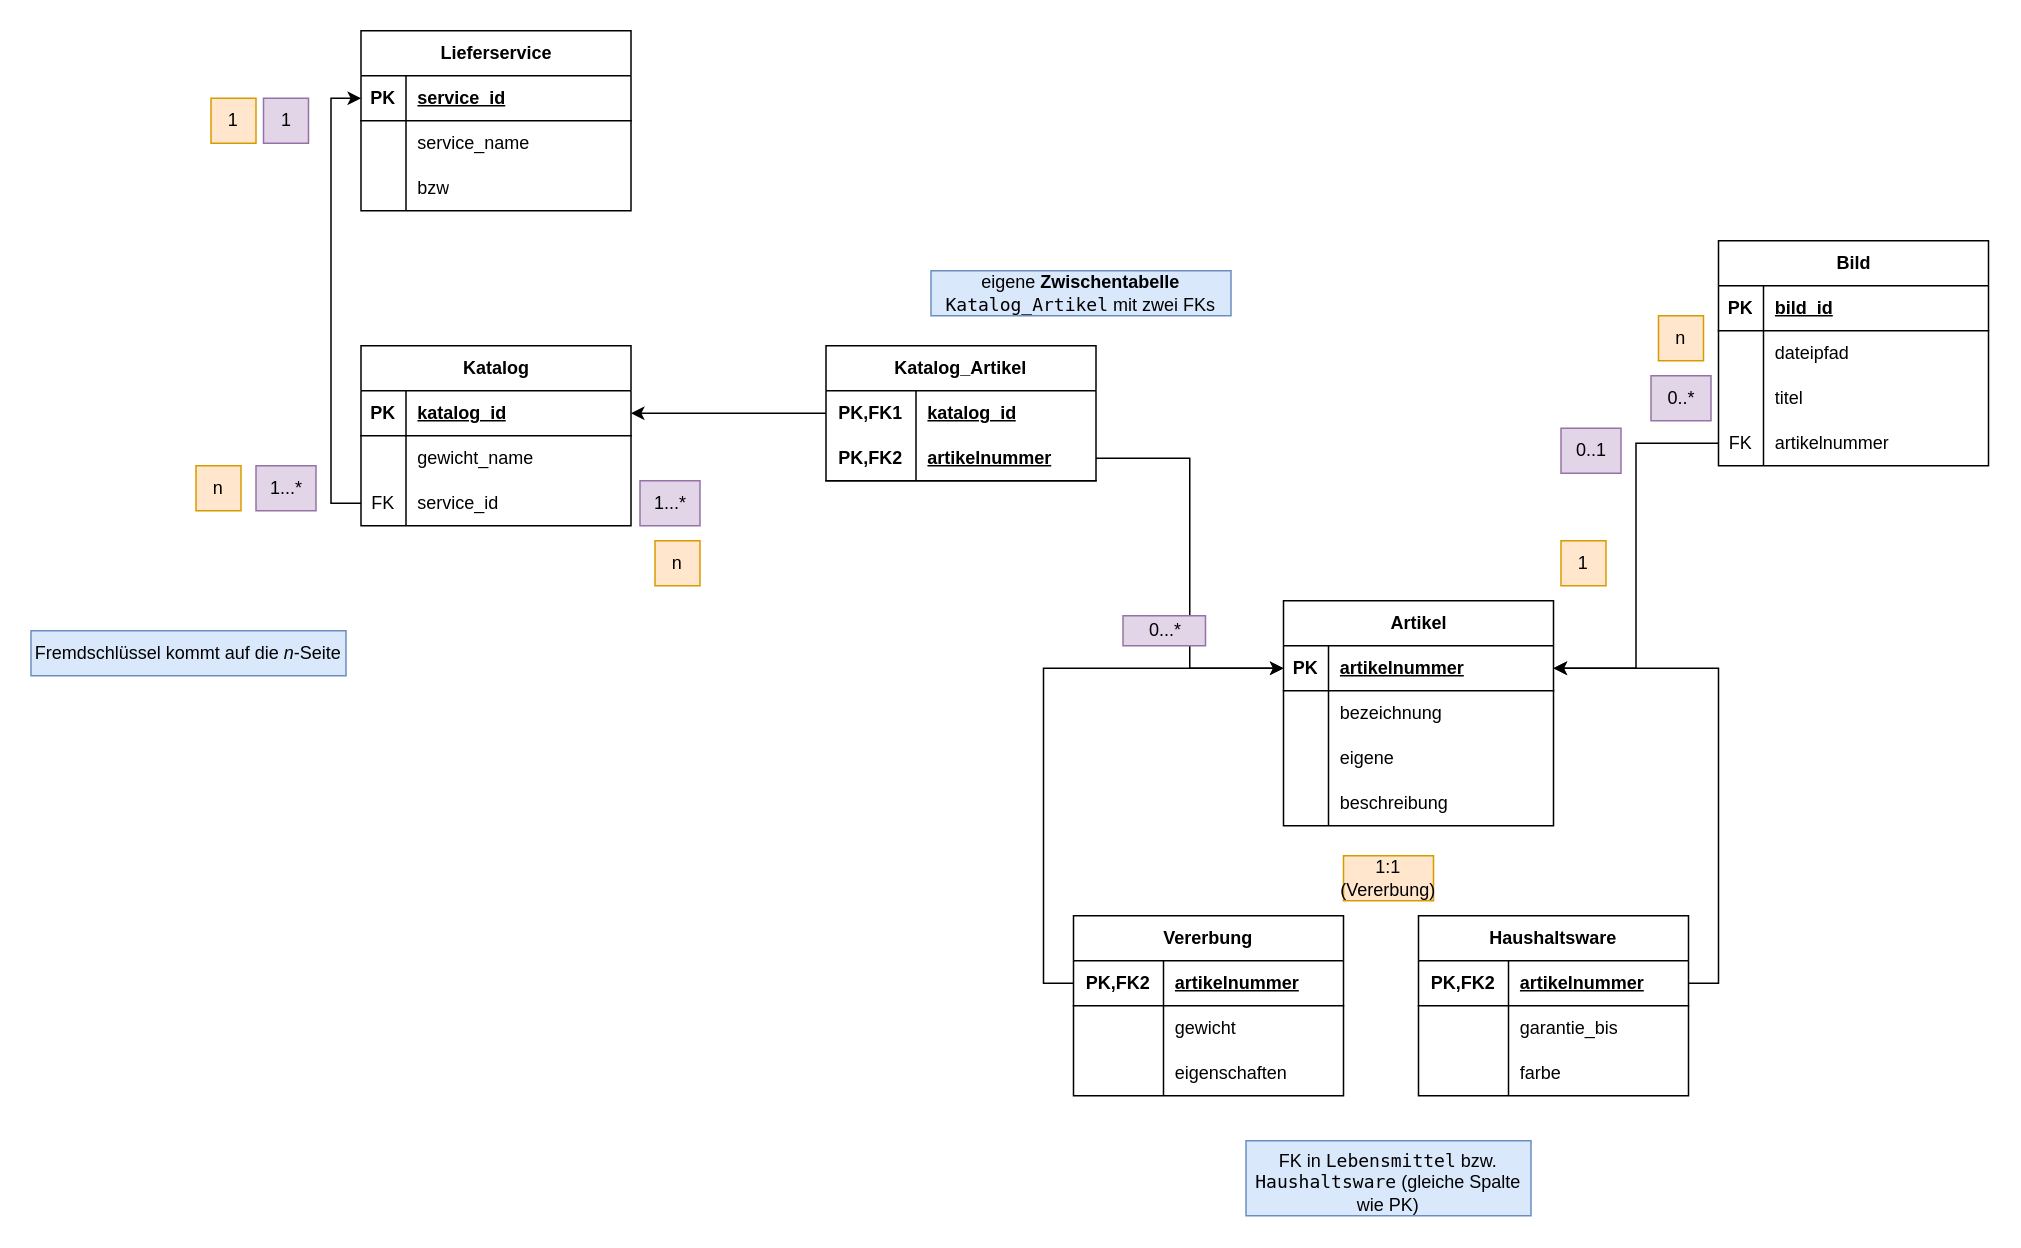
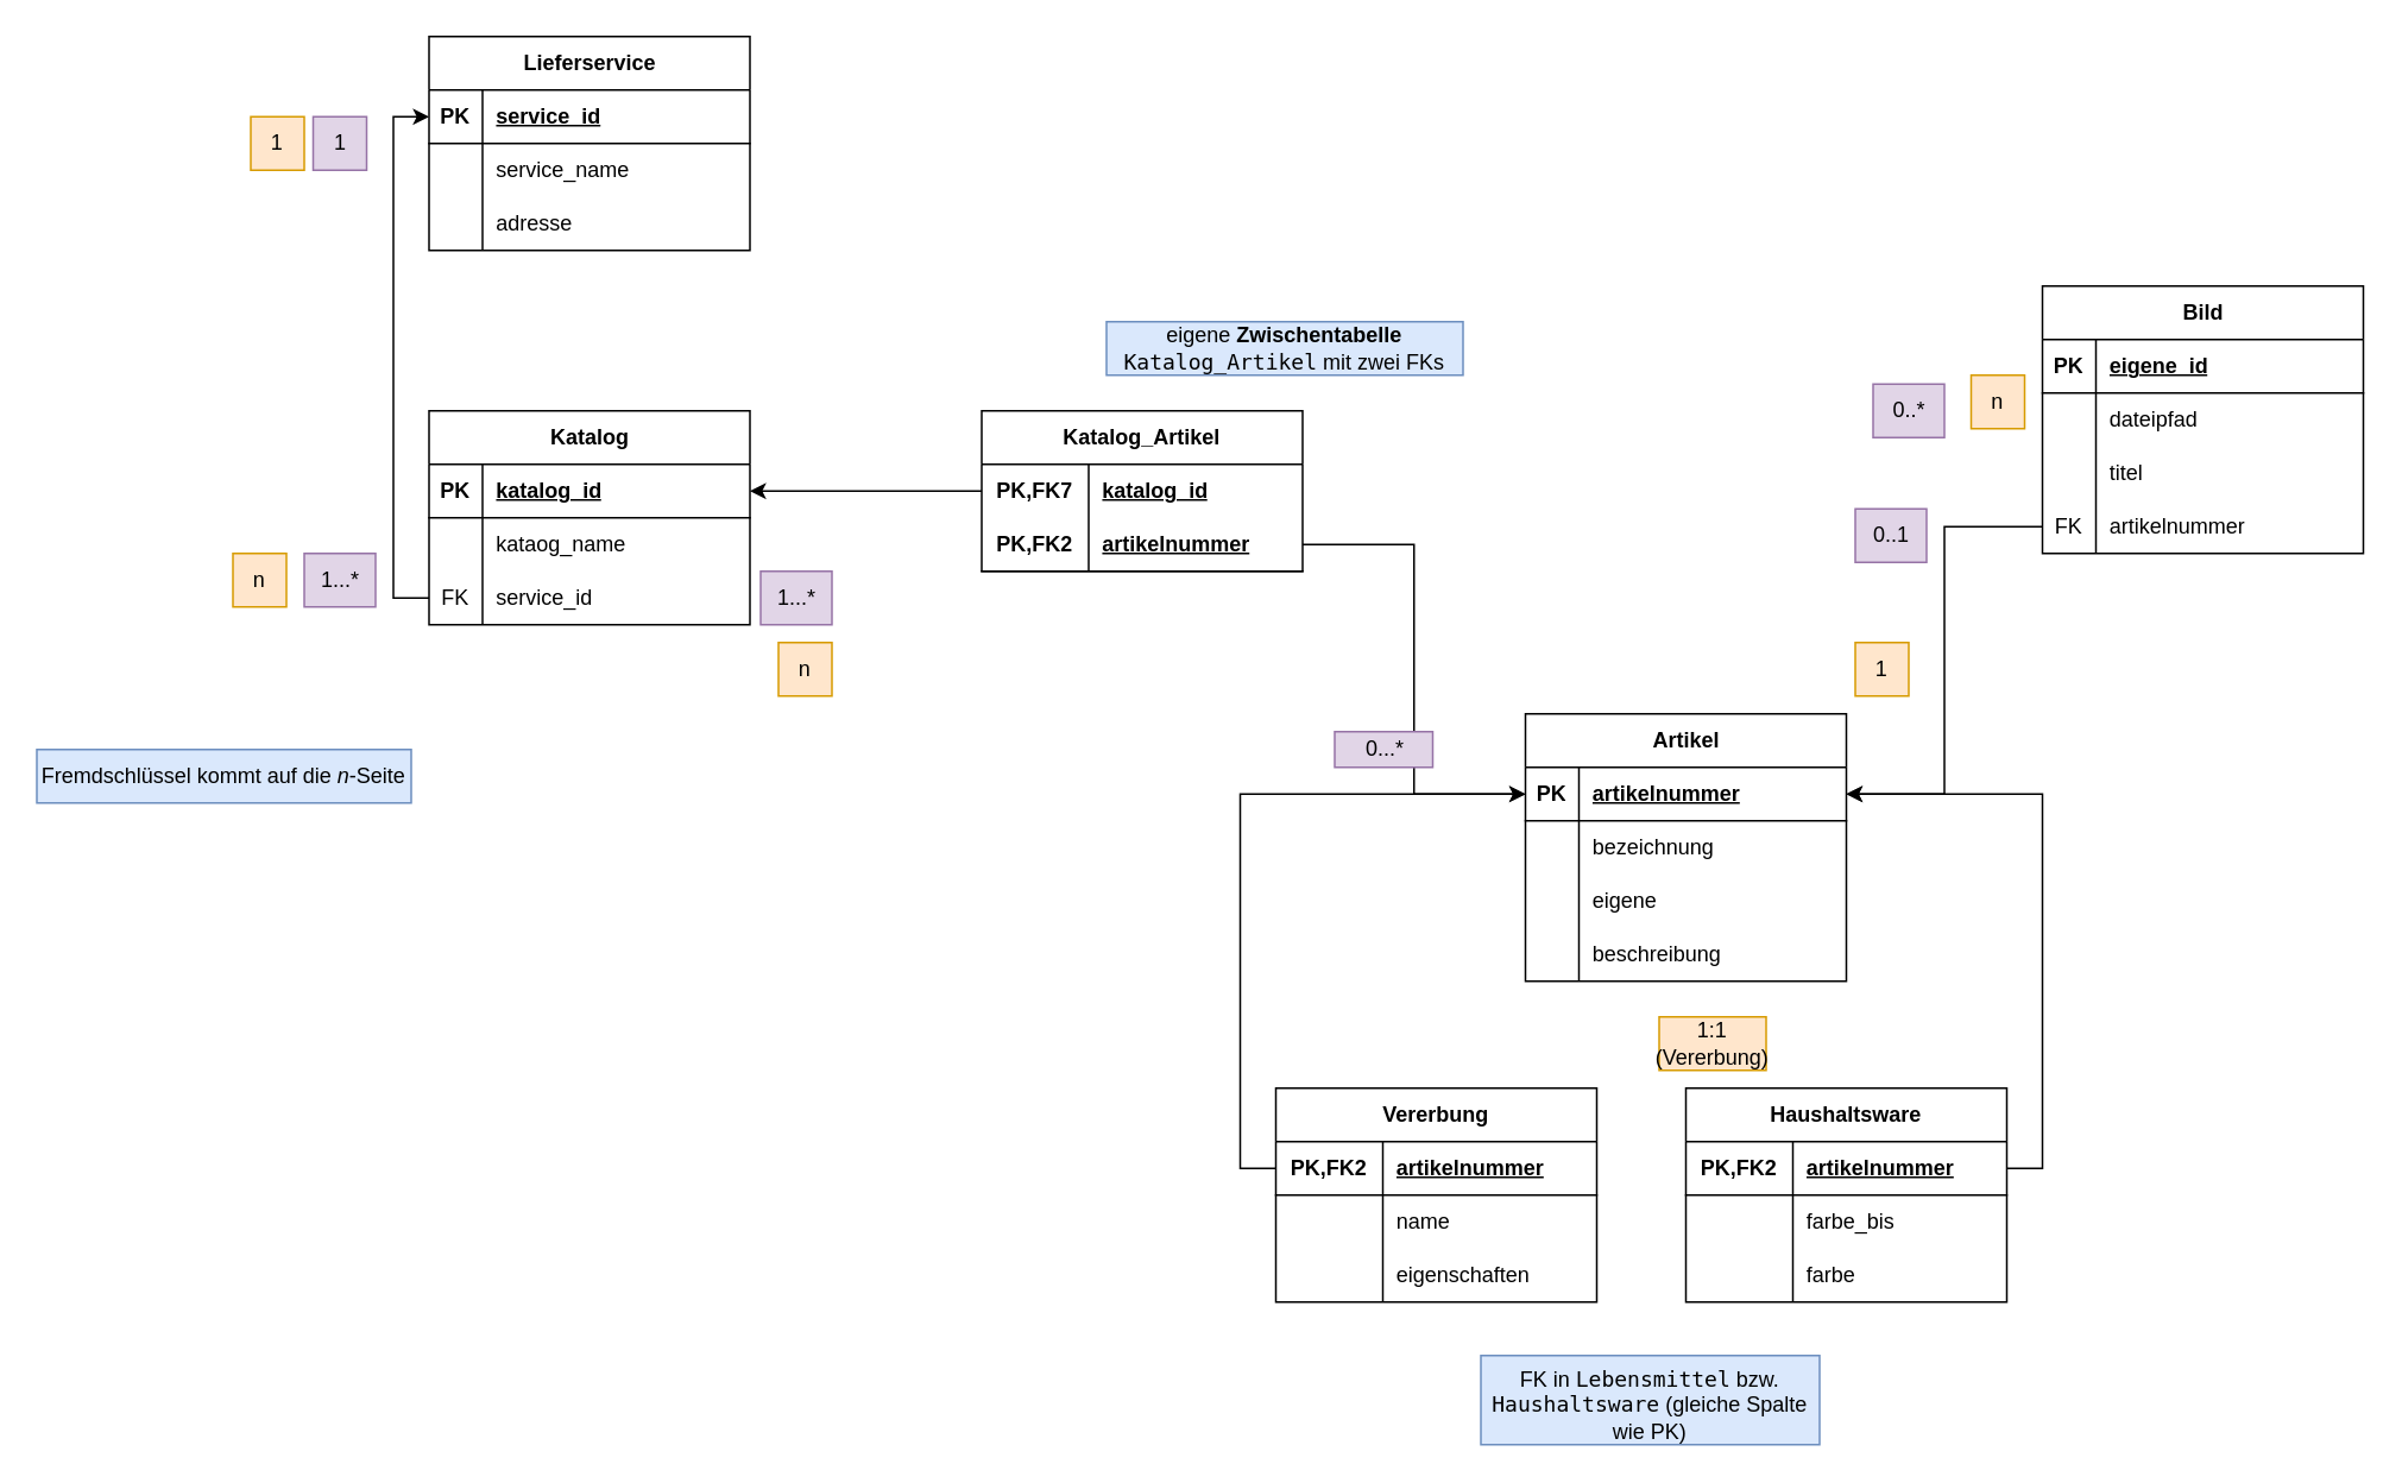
- <mxCell id="70" value="bzw" style="shape=partialRectangle;connectable=0;fillColor=none;top=0;left=0;bottom=0;right=0;align=left;spacingLeft=6;overflow=hidden;whiteSpace=wrap;html=1;" vertex="1" parent="68"><mxGeometry x="30" width="150" height="30" as="geometry"><mxRectangle width="150" height="30" as="alternateBounds" /></mxGeometry></mxCell>
+ <mxCell id="70" value="adresse" style="shape=partialRectangle;connectable=0;fillColor=none;top=0;left=0;bottom=0;right=0;align=left;spacingLeft=6;overflow=hidden;whiteSpace=wrap;html=1;" vertex="1" parent="68"><mxGeometry x="30" width="150" height="30" as="geometry"><mxRectangle width="150" height="30" as="alternateBounds" /></mxGeometry></mxCell>
- <mxCell id="50" value="bild_id" style="shape=partialRectangle;connectable=0;fillColor=none;top=0;left=0;bottom=0;right=0;align=left;spacingLeft=6;fontStyle=5;overflow=hidden;whiteSpace=wrap;html=1;" vertex="1" parent="48"><mxGeometry x="30" width="150" height="30" as="geometry"><mxRectangle width="150" height="30" as="alternateBounds" /></mxGeometry></mxCell>
+ <mxCell id="50" value="eigene_id" style="shape=partialRectangle;connectable=0;fillColor=none;top=0;left=0;bottom=0;right=0;align=left;spacingLeft=6;fontStyle=5;overflow=hidden;whiteSpace=wrap;html=1;" vertex="1" parent="48"><mxGeometry x="30" width="150" height="30" as="geometry"><mxRectangle width="150" height="30" as="alternateBounds" /></mxGeometry></mxCell>
- <mxCell id="88" value="0..*" style="text;html=1;align=center;verticalAlign=middle;resizable=0;points=[];autosize=1;strokeColor=#9673a6;fillColor=#e1d5e7;" vertex="1" parent="1"><mxGeometry x="1100" y="250" width="40" height="30" as="geometry" /></mxCell>
+ <mxCell id="88" value="0..*" style="text;html=1;align=center;verticalAlign=middle;resizable=0;points=[];autosize=1;strokeColor=#9673a6;fillColor=#e1d5e7;" vertex="1" parent="1"><mxGeometry x="1050" y="215" width="40" height="30" as="geometry" /></mxCell>
- <mxCell id="75" value="PK,FK1" style="shape=partialRectangle;connectable=0;fillColor=none;top=0;left=0;bottom=0;right=0;fontStyle=1;overflow=hidden;html=1;whiteSpace=wrap;" vertex="1" parent="74"><mxGeometry width="60" height="30" as="geometry"><mxRectangle width="60" height="30" as="alternateBounds" /></mxGeometry></mxCell>
+ <mxCell id="75" value="PK,FK7" style="shape=partialRectangle;connectable=0;fillColor=none;top=0;left=0;bottom=0;right=0;fontStyle=1;overflow=hidden;html=1;whiteSpace=wrap;" vertex="1" parent="74"><mxGeometry width="60" height="30" as="geometry"><mxRectangle width="60" height="30" as="alternateBounds" /></mxGeometry></mxCell>
- <mxCell id="43" value="gewicht_name" style="shape=partialRectangle;connectable=0;fillColor=none;top=0;left=0;bottom=0;right=0;align=left;spacingLeft=6;overflow=hidden;whiteSpace=wrap;html=1;" vertex="1" parent="41"><mxGeometry x="30" width="150" height="30" as="geometry"><mxRectangle width="150" height="30" as="alternateBounds" /></mxGeometry></mxCell>
+ <mxCell id="43" value="kataog_name" style="shape=partialRectangle;connectable=0;fillColor=none;top=0;left=0;bottom=0;right=0;align=left;spacingLeft=6;overflow=hidden;whiteSpace=wrap;html=1;" vertex="1" parent="41"><mxGeometry x="30" width="150" height="30" as="geometry"><mxRectangle width="150" height="30" as="alternateBounds" /></mxGeometry></mxCell>
- <mxCell id="95" value="1:1 (Vererbung)" style="text;html=1;whiteSpace=wrap;strokeColor=#d79b00;fillColor=#ffe6cc;align=center;verticalAlign=middle;rounded=0;" vertex="1" parent="1"><mxGeometry x="895" y="570" width="60" height="30" as="geometry" /></mxCell>
+ <mxCell id="95" value="1:1 (Vererbung)" style="text;html=1;whiteSpace=wrap;strokeColor=#d79b00;fillColor=#ffe6cc;align=center;verticalAlign=middle;rounded=0;" vertex="1" parent="1"><mxGeometry x="930" y="570" width="60" height="30" as="geometry" /></mxCell>
- <mxCell id="18" value="gewicht" style="shape=partialRectangle;connectable=0;fillColor=none;top=0;left=0;bottom=0;right=0;align=left;spacingLeft=6;overflow=hidden;html=1;whiteSpace=wrap;" vertex="1" parent="16"><mxGeometry x="60" width="120" height="30" as="geometry"><mxRectangle width="120" height="30" as="alternateBounds" /></mxGeometry></mxCell>
+ <mxCell id="18" value="name" style="shape=partialRectangle;connectable=0;fillColor=none;top=0;left=0;bottom=0;right=0;align=left;spacingLeft=6;overflow=hidden;html=1;whiteSpace=wrap;" vertex="1" parent="16"><mxGeometry x="60" width="120" height="30" as="geometry"><mxRectangle width="120" height="30" as="alternateBounds" /></mxGeometry></mxCell>
- <mxCell id="8" value="garantie_bis" style="shape=partialRectangle;connectable=0;fillColor=none;top=0;left=0;bottom=0;right=0;align=left;spacingLeft=6;overflow=hidden;html=1;whiteSpace=wrap;" vertex="1" parent="6"><mxGeometry x="60" width="120" height="30" as="geometry"><mxRectangle width="120" height="30" as="alternateBounds" /></mxGeometry></mxCell>
+ <mxCell id="8" value="farbe_bis" style="shape=partialRectangle;connectable=0;fillColor=none;top=0;left=0;bottom=0;right=0;align=left;spacingLeft=6;overflow=hidden;html=1;whiteSpace=wrap;" vertex="1" parent="6"><mxGeometry x="60" width="120" height="30" as="geometry"><mxRectangle width="120" height="30" as="alternateBounds" /></mxGeometry></mxCell>
